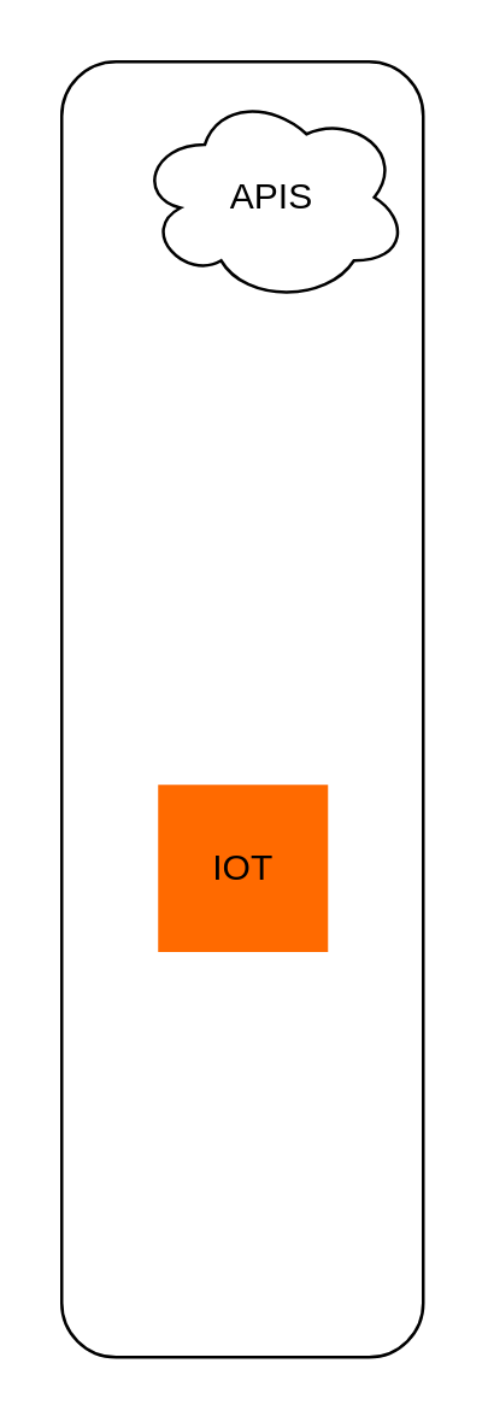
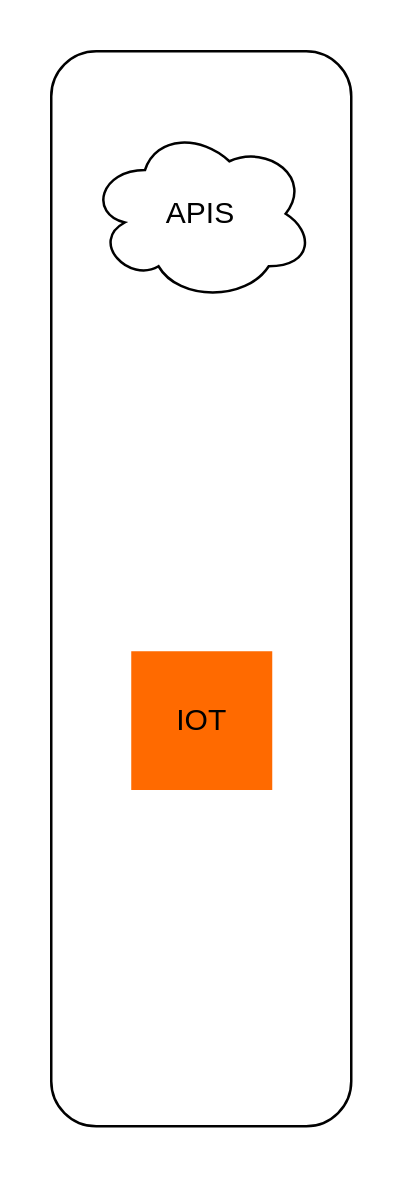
- <mxCell id="3" value="APIS" style="ellipse;shape=cloud;whiteSpace=wrap;html=1;" vertex="1" parent="1"><mxGeometry x="45" y="30" width="90" height="70" as="geometry" /></mxCell>
+ <mxCell id="3" value="APIS" style="ellipse;shape=cloud;whiteSpace=wrap;html=1;" vertex="1" parent="1"><mxGeometry x="35" y="50" width="90" height="70" as="geometry" /></mxCell>
